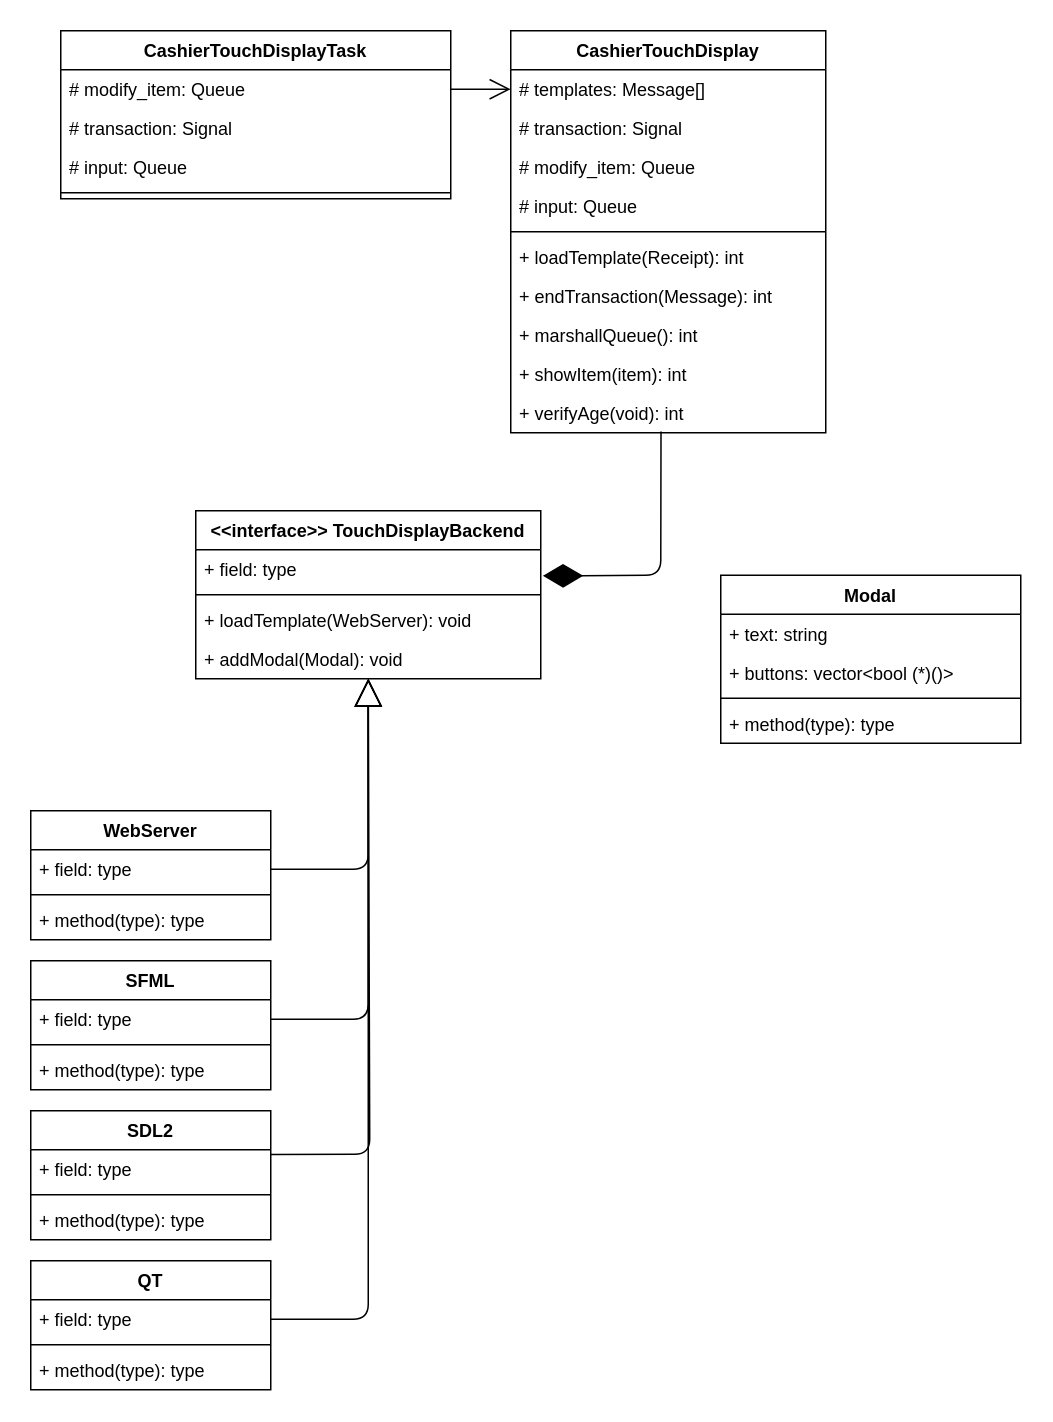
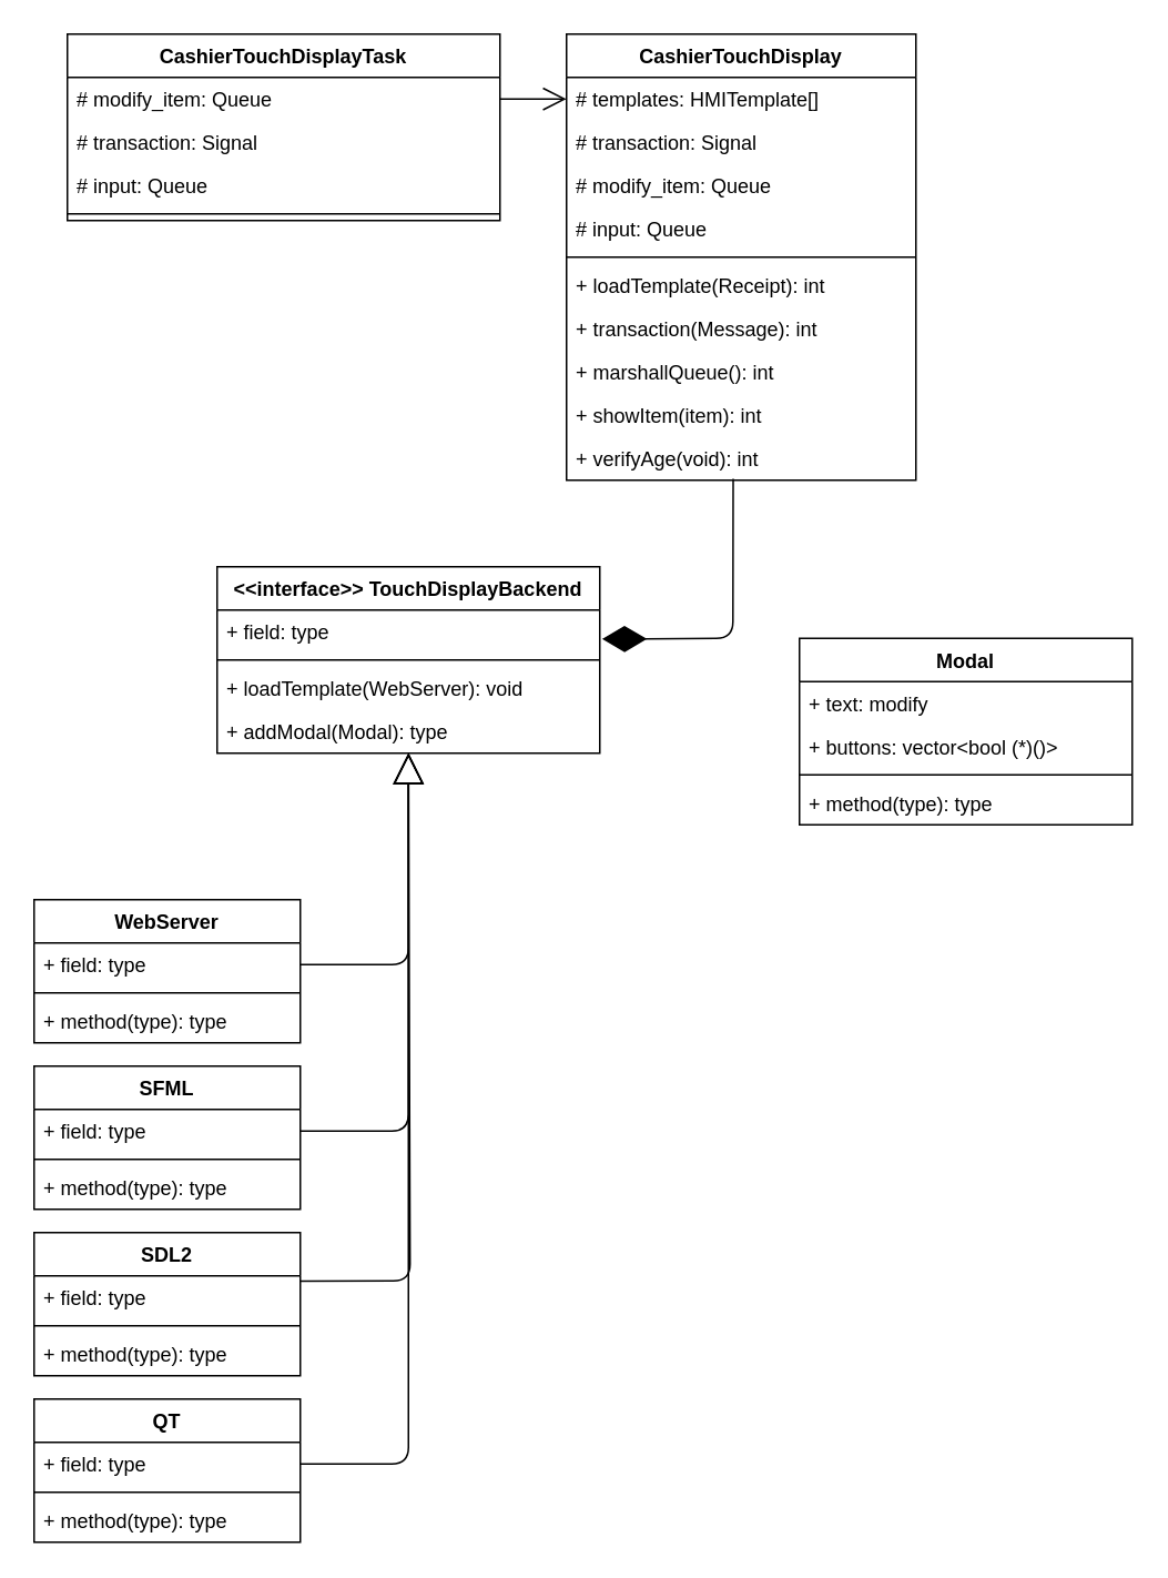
- <mxCell id="17" value="# templates: Message[]" style="text;strokeColor=none;fillColor=none;align=left;verticalAlign=top;spacingLeft=4;spacingRight=4;overflow=hidden;rotatable=0;points=[[0,0.5],[1,0.5]];portConstraint=eastwest;" parent="16" vertex="1"><mxGeometry y="26" width="210" height="26" as="geometry" /></mxCell>
+ <mxCell id="17" value="# templates: HMITemplate[]" style="text;strokeColor=none;fillColor=none;align=left;verticalAlign=top;spacingLeft=4;spacingRight=4;overflow=hidden;rotatable=0;points=[[0,0.5],[1,0.5]];portConstraint=eastwest;" parent="16" vertex="1"><mxGeometry y="26" width="210" height="26" as="geometry" /></mxCell>
- <mxCell id="23" value="+ endTransaction(Message): int" style="text;strokeColor=none;fillColor=none;align=left;verticalAlign=top;spacingLeft=4;spacingRight=4;overflow=hidden;rotatable=0;points=[[0,0.5],[1,0.5]];portConstraint=eastwest;" vertex="1" parent="16"><mxGeometry y="164" width="210" height="26" as="geometry" /></mxCell>
+ <mxCell id="23" value="+ transaction(Message): int" style="text;strokeColor=none;fillColor=none;align=left;verticalAlign=top;spacingLeft=4;spacingRight=4;overflow=hidden;rotatable=0;points=[[0,0.5],[1,0.5]];portConstraint=eastwest;" vertex="1" parent="16"><mxGeometry y="164" width="210" height="26" as="geometry" /></mxCell>
- <mxCell id="46" value="+ text: string" style="text;strokeColor=none;fillColor=none;align=left;verticalAlign=top;spacingLeft=4;spacingRight=4;overflow=hidden;rotatable=0;points=[[0,0.5],[1,0.5]];portConstraint=eastwest;" parent="45" vertex="1"><mxGeometry y="26" width="200" height="26" as="geometry" /></mxCell>
+ <mxCell id="46" value="+ text: modify" style="text;strokeColor=none;fillColor=none;align=left;verticalAlign=top;spacingLeft=4;spacingRight=4;overflow=hidden;rotatable=0;points=[[0,0.5],[1,0.5]];portConstraint=eastwest;" parent="45" vertex="1"><mxGeometry y="26" width="200" height="26" as="geometry" /></mxCell>
- <mxCell id="44" value="+ addModal(Modal): void" style="text;strokeColor=none;fillColor=none;align=left;verticalAlign=top;spacingLeft=4;spacingRight=4;overflow=hidden;rotatable=0;points=[[0,0.5],[1,0.5]];portConstraint=eastwest;" parent="40" vertex="1"><mxGeometry y="86" width="230" height="26" as="geometry" /></mxCell>
+ <mxCell id="44" value="+ addModal(Modal): type" style="text;strokeColor=none;fillColor=none;align=left;verticalAlign=top;spacingLeft=4;spacingRight=4;overflow=hidden;rotatable=0;points=[[0,0.5],[1,0.5]];portConstraint=eastwest;" parent="40" vertex="1"><mxGeometry y="86" width="230" height="26" as="geometry" /></mxCell>
